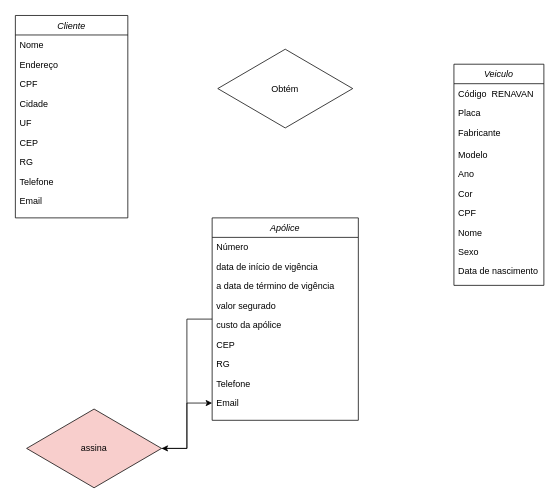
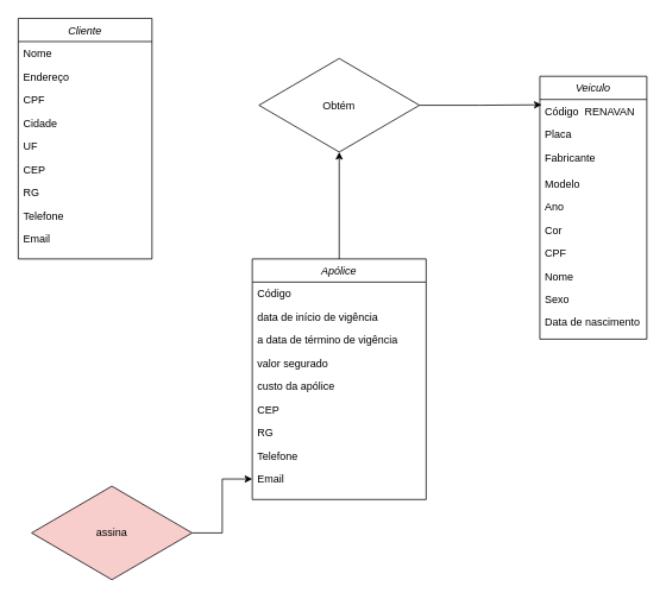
+ <mxCell id="36" style="edgeStyle=orthogonalEdgeStyle;rounded=0;orthogonalLoop=1;jettySize=auto;html=1;entryX=0.017;entryY=0.231;entryDx=0;entryDy=0;entryPerimeter=0;" edge="1" parent="1" source="37" target="13"><mxGeometry relative="1" as="geometry" /></mxCell>
- <mxCell id="25" value="Número" style="text;align=left;verticalAlign=top;spacingLeft=4;spacingRight=4;overflow=hidden;rotatable=0;points=[[0,0.5],[1,0.5]];portConstraint=eastwest;" vertex="1" parent="24"><mxGeometry y="26" width="195" height="26" as="geometry" /></mxCell>
+ <mxCell id="25" value="Código" style="text;align=left;verticalAlign=top;spacingLeft=4;spacingRight=4;overflow=hidden;rotatable=0;points=[[0,0.5],[1,0.5]];portConstraint=eastwest;" vertex="1" parent="24"><mxGeometry y="26" width="195" height="26" as="geometry" /></mxCell>
- <mxCell id="23" style="edgeStyle=orthogonalEdgeStyle;rounded=0;orthogonalLoop=1;jettySize=auto;html=1;" edge="1" parent="1" source="24" target="35"><mxGeometry relative="1" as="geometry"><mxPoint x="380" y="185" as="targetPoint" /></mxGeometry></mxCell>
+ <mxCell id="23" style="edgeStyle=orthogonalEdgeStyle;rounded=0;orthogonalLoop=1;jettySize=auto;html=1;entryX=0.5;entryY=1;entryDx=0;entryDy=0;" edge="1" parent="1" source="24" target="37"><mxGeometry relative="1" as="geometry"><mxPoint x="380" y="185" as="targetPoint" /></mxGeometry></mxCell>
